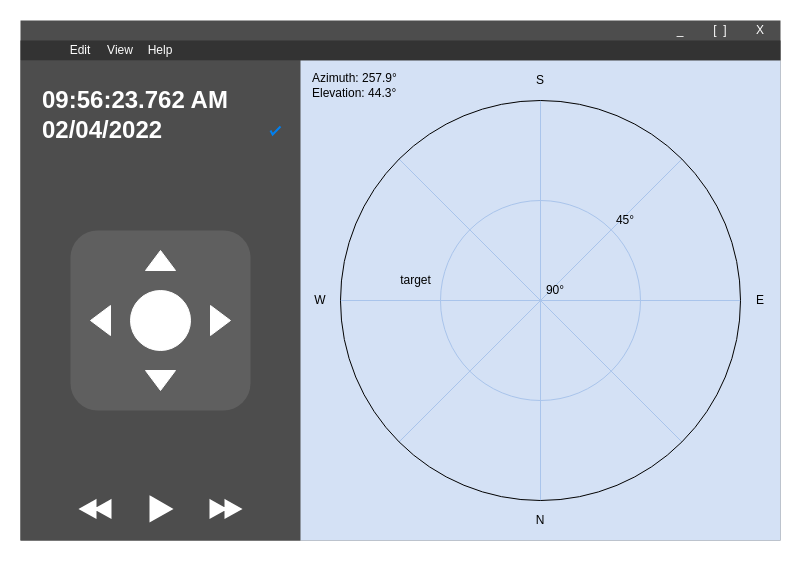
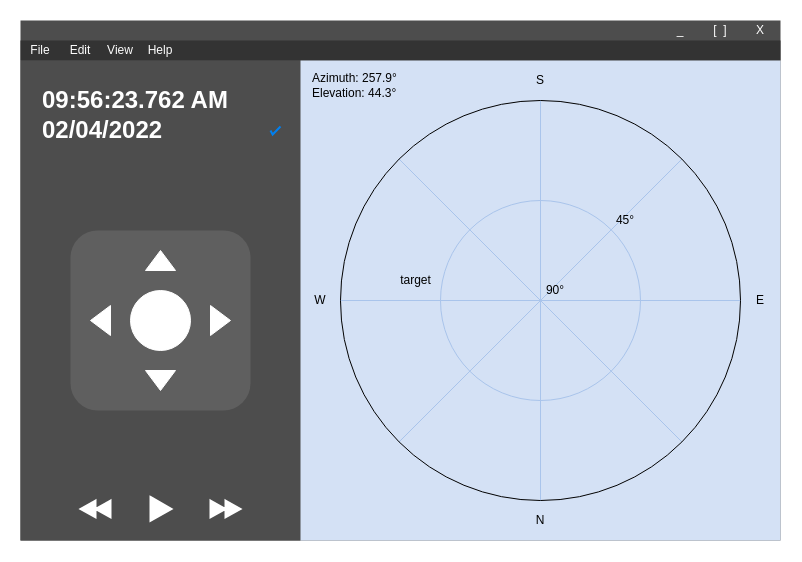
+ <mxCell id="7" value="File" style="rounded=0;whiteSpace=wrap;html=1;fillColor=none;fontColor=#FFFFFF;strokeColor=none;" vertex="1" parent="1"><mxGeometry x="20" y="40" width="40" height="20" as="geometry" /></mxCell>
